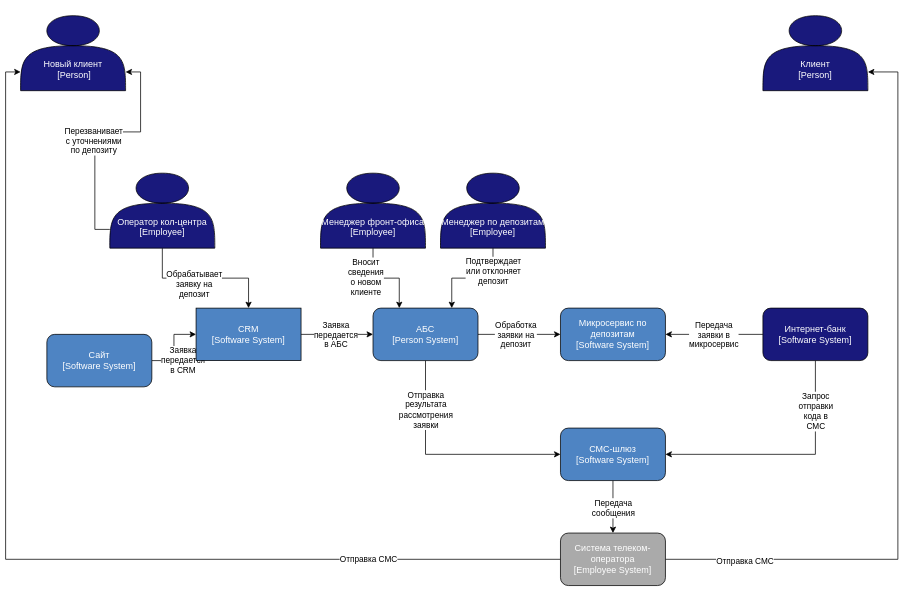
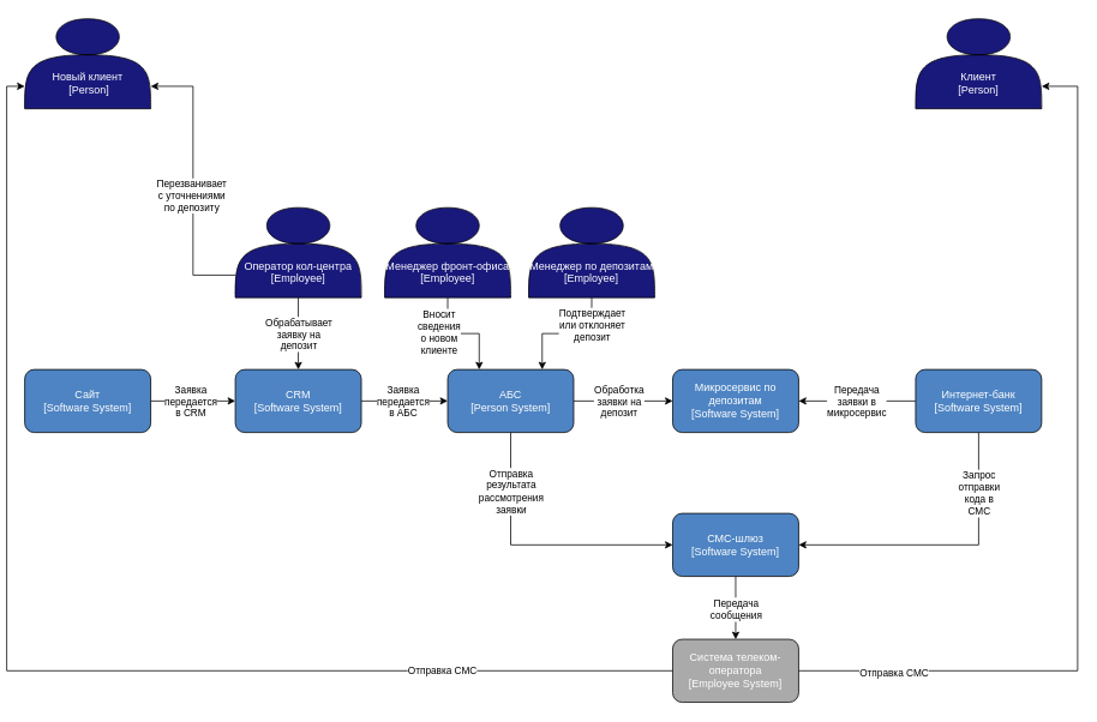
- <mxCell id="8" value="&lt;div&gt;&lt;br&gt;&lt;/div&gt;&lt;div&gt;&lt;br&gt;&lt;/div&gt;&lt;div&gt;&lt;br&gt;&lt;/div&gt;&lt;div&gt;Оператор кол-центра&lt;br&gt;[Employee]&lt;/div&gt;" style="shape=actor;whiteSpace=wrap;html=1;fontColor=#FFFFFF;fillColor=#19197C;" parent="1" vertex="1"><mxGeometry x="139" y="230" width="140" height="100" as="geometry" /></mxCell>
+ <mxCell id="8" value="&lt;div&gt;&lt;br&gt;&lt;/div&gt;&lt;div&gt;&lt;br&gt;&lt;/div&gt;&lt;div&gt;&lt;br&gt;&lt;/div&gt;&lt;div&gt;Оператор кол-центра&lt;br&gt;[Employee]&lt;/div&gt;" style="shape=actor;whiteSpace=wrap;html=1;fontColor=#FFFFFF;fillColor=#19197C;" parent="1" vertex="1"><mxGeometry x="254" y="230" width="140" height="100" as="geometry" /></mxCell>
- <mxCell id="30" value="CRM&lt;div&gt;[Software System]&lt;/div&gt;" style="whiteSpace=wrap;html=1;fillColor=#4E84C3;fontColor=#FFFFFF;rounded=0;" parent="1" vertex="1"><mxGeometry x="254" y="410" width="140" height="70" as="geometry" /></mxCell>
+ <mxCell id="30" value="CRM&lt;div&gt;[Software System]&lt;/div&gt;" style="rounded=1;whiteSpace=wrap;html=1;fillColor=#4E84C3;fontColor=#FFFFFF;" parent="1" vertex="1"><mxGeometry x="254" y="410" width="140" height="70" as="geometry" /></mxCell>
- <mxCell id="22" value="Интернет-банк&lt;div&gt;[Software System]&lt;/div&gt;" style="rounded=1;whiteSpace=wrap;html=1;fillColor=#19197c;fontColor=#FFFFFF;" parent="1" vertex="1"><mxGeometry x="1010" y="410" width="140" height="70" as="geometry" /></mxCell>
+ <mxCell id="22" value="Интернет-банк&lt;div&gt;[Software System]&lt;/div&gt;" style="rounded=1;whiteSpace=wrap;html=1;fillColor=#4E84C3;fontColor=#FFFFFF;" parent="1" vertex="1"><mxGeometry x="1010" y="410" width="140" height="70" as="geometry" /></mxCell>
- <mxCell id="17" value="Сайт&lt;br&gt;[Software System]" style="rounded=1;whiteSpace=wrap;html=1;fillColor=#4E84C3;fontColor=#FFFFFF;" parent="1" vertex="1"><mxGeometry x="55" y="445" width="140" height="70" as="geometry" /></mxCell>
+ <mxCell id="17" value="Сайт&lt;br&gt;[Software System]" style="rounded=1;whiteSpace=wrap;html=1;fillColor=#4E84C3;fontColor=#FFFFFF;" parent="1" vertex="1"><mxGeometry x="20" y="410" width="140" height="70" as="geometry" /></mxCell>
